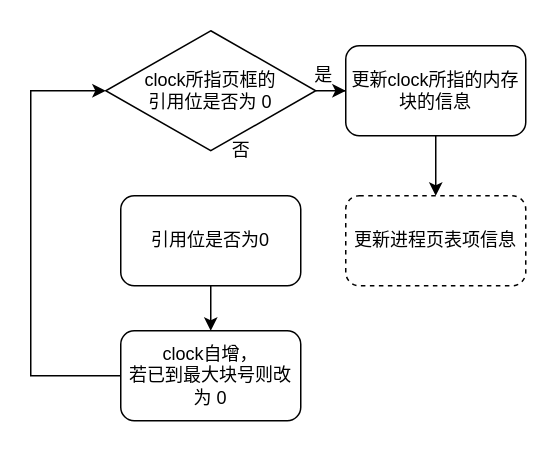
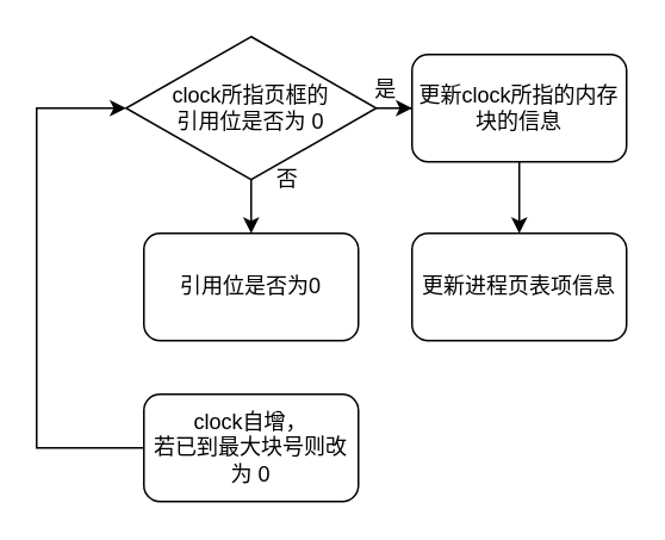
+ <mxCell id="2" value="" style="edgeStyle=orthogonalEdgeStyle;rounded=0;orthogonalLoop=1;jettySize=auto;html=1;" edge="1" parent="1" source="4" target="6"><mxGeometry relative="1" as="geometry" /></mxCell>
- <mxCell id="11" value="更新进程页表项信息" style="rounded=1;whiteSpace=wrap;html=1;dashed=1;" vertex="1" parent="1"><mxGeometry x="230" y="130" width="120" height="60" as="geometry" /></mxCell>
+ <mxCell id="11" value="更新进程页表项信息" style="rounded=1;whiteSpace=wrap;html=1;" vertex="1" parent="1"><mxGeometry x="230" y="130" width="120" height="60" as="geometry" /></mxCell>
- <mxCell id="5" value="" style="edgeStyle=orthogonalEdgeStyle;rounded=0;orthogonalLoop=1;jettySize=auto;html=1;" edge="1" parent="1" source="6" target="8"><mxGeometry relative="1" as="geometry" /></mxCell>
